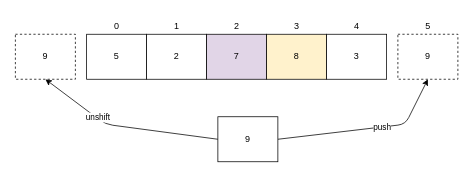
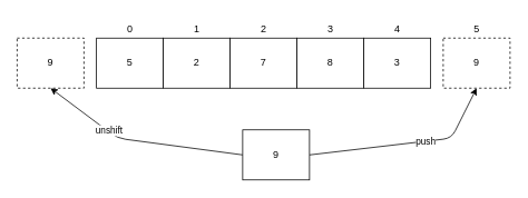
- <mxCell id="4" value="7" style="whiteSpace=wrap;html=1;fillColor=#e1d5e7;" vertex="1" parent="1"><mxGeometry x="275" y="45" width="80" height="60" as="geometry" /></mxCell>
+ <mxCell id="4" value="7" style="whiteSpace=wrap;html=1;" vertex="1" parent="1"><mxGeometry x="275" y="45" width="80" height="60" as="geometry" /></mxCell>
- <mxCell id="5" value="8" style="whiteSpace=wrap;html=1;fillColor=#fff2cc;" vertex="1" parent="1"><mxGeometry x="355" y="45" width="80" height="60" as="geometry" /></mxCell>
+ <mxCell id="5" value="8" style="whiteSpace=wrap;html=1;" vertex="1" parent="1"><mxGeometry x="355" y="45" width="80" height="60" as="geometry" /></mxCell>
